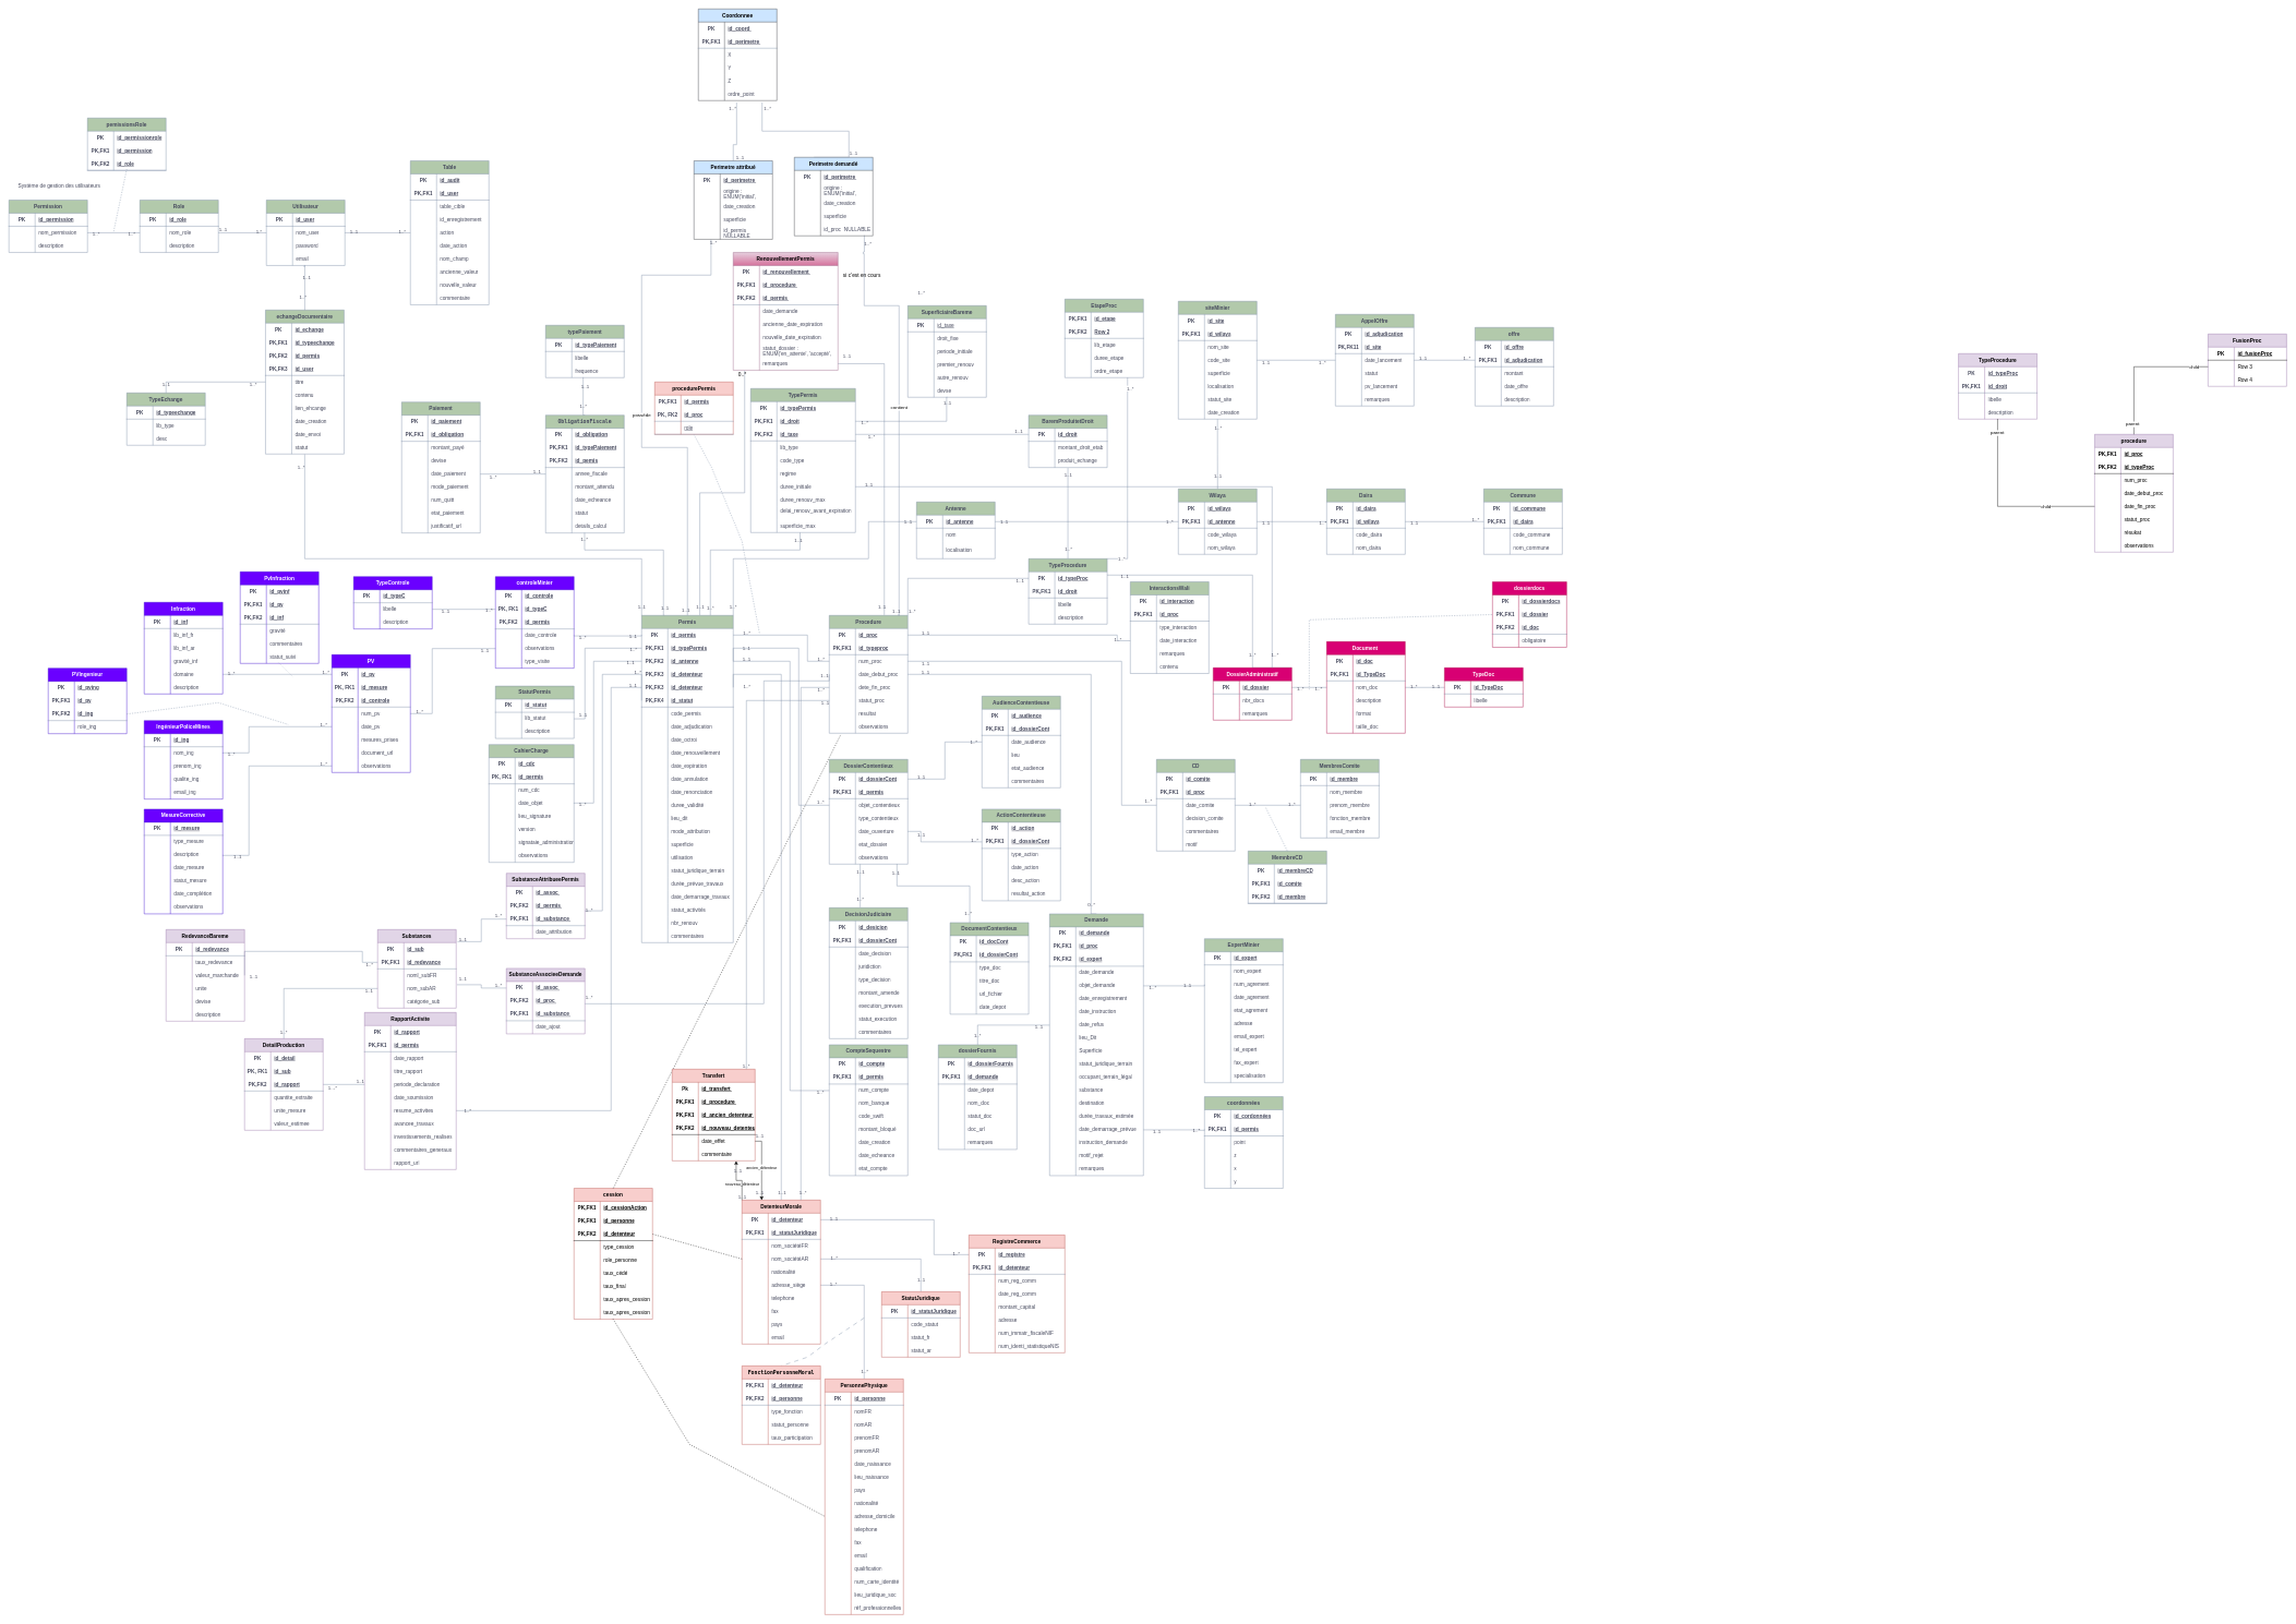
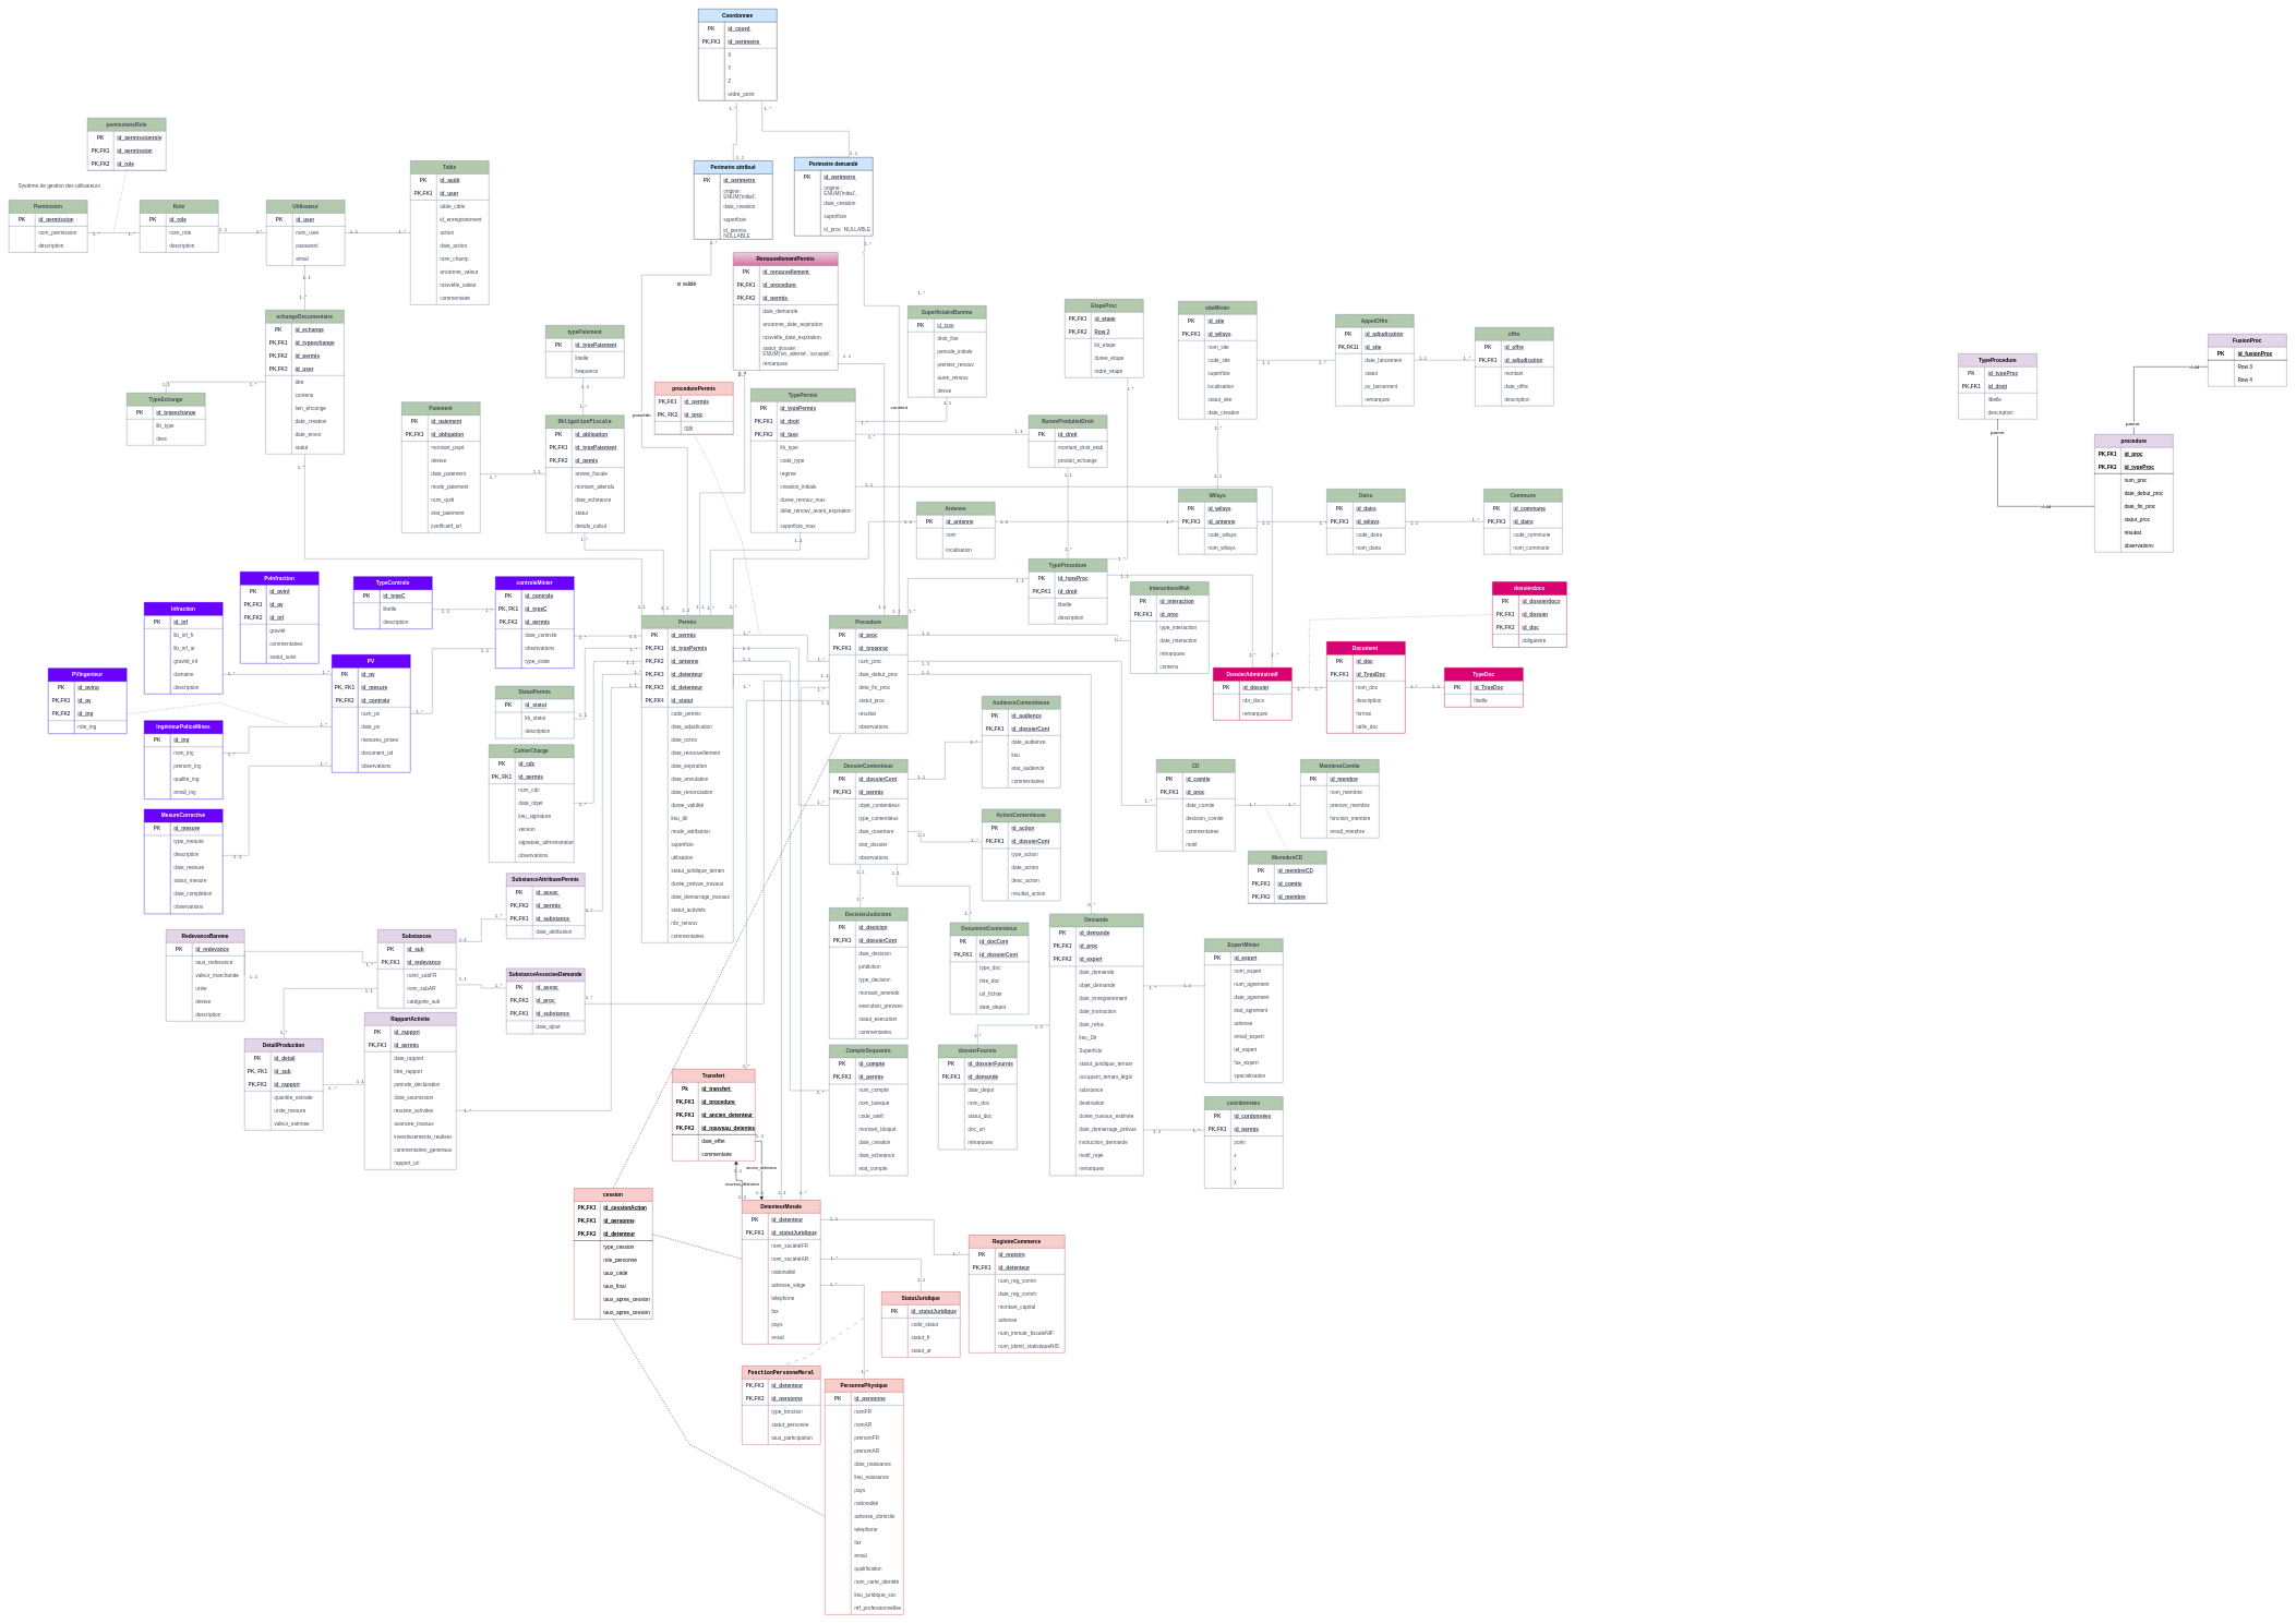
- <mxCell id="1616" value="si c’est en cours" style="text;whiteSpace=wrap;" vertex="1" parent="1"><mxGeometry x="1930" y="616" width="120" height="40" as="geometry" /></mxCell>
+ <mxCell id="1617" value="si validé" style="text;whiteSpace=wrap;" vertex="1" parent="1"><mxGeometry x="1550" y="636" width="80" height="40" as="geometry" /></mxCell>
- <mxCell id="509" value="duree_initiale" style="shape=partialRectangle;connectable=0;fillColor=none;top=0;left=0;bottom=0;right=0;align=left;spacingLeft=6;overflow=hidden;html=1;whiteSpace=wrap;strokeColor=#788AA3;fontColor=#46495D;labelBackgroundColor=none;" vertex="1" parent="507"><mxGeometry x="60" width="180" height="30" as="geometry"><mxRectangle width="180" height="30" as="alternateBounds" /></mxGeometry></mxCell>
+ <mxCell id="509" value="creation_initiale" style="shape=partialRectangle;connectable=0;fillColor=none;top=0;left=0;bottom=0;right=0;align=left;spacingLeft=6;overflow=hidden;html=1;whiteSpace=wrap;strokeColor=#788AA3;fontColor=#46495D;labelBackgroundColor=none;" vertex="1" parent="507"><mxGeometry x="60" width="180" height="30" as="geometry"><mxRectangle width="180" height="30" as="alternateBounds" /></mxGeometry></mxCell>
